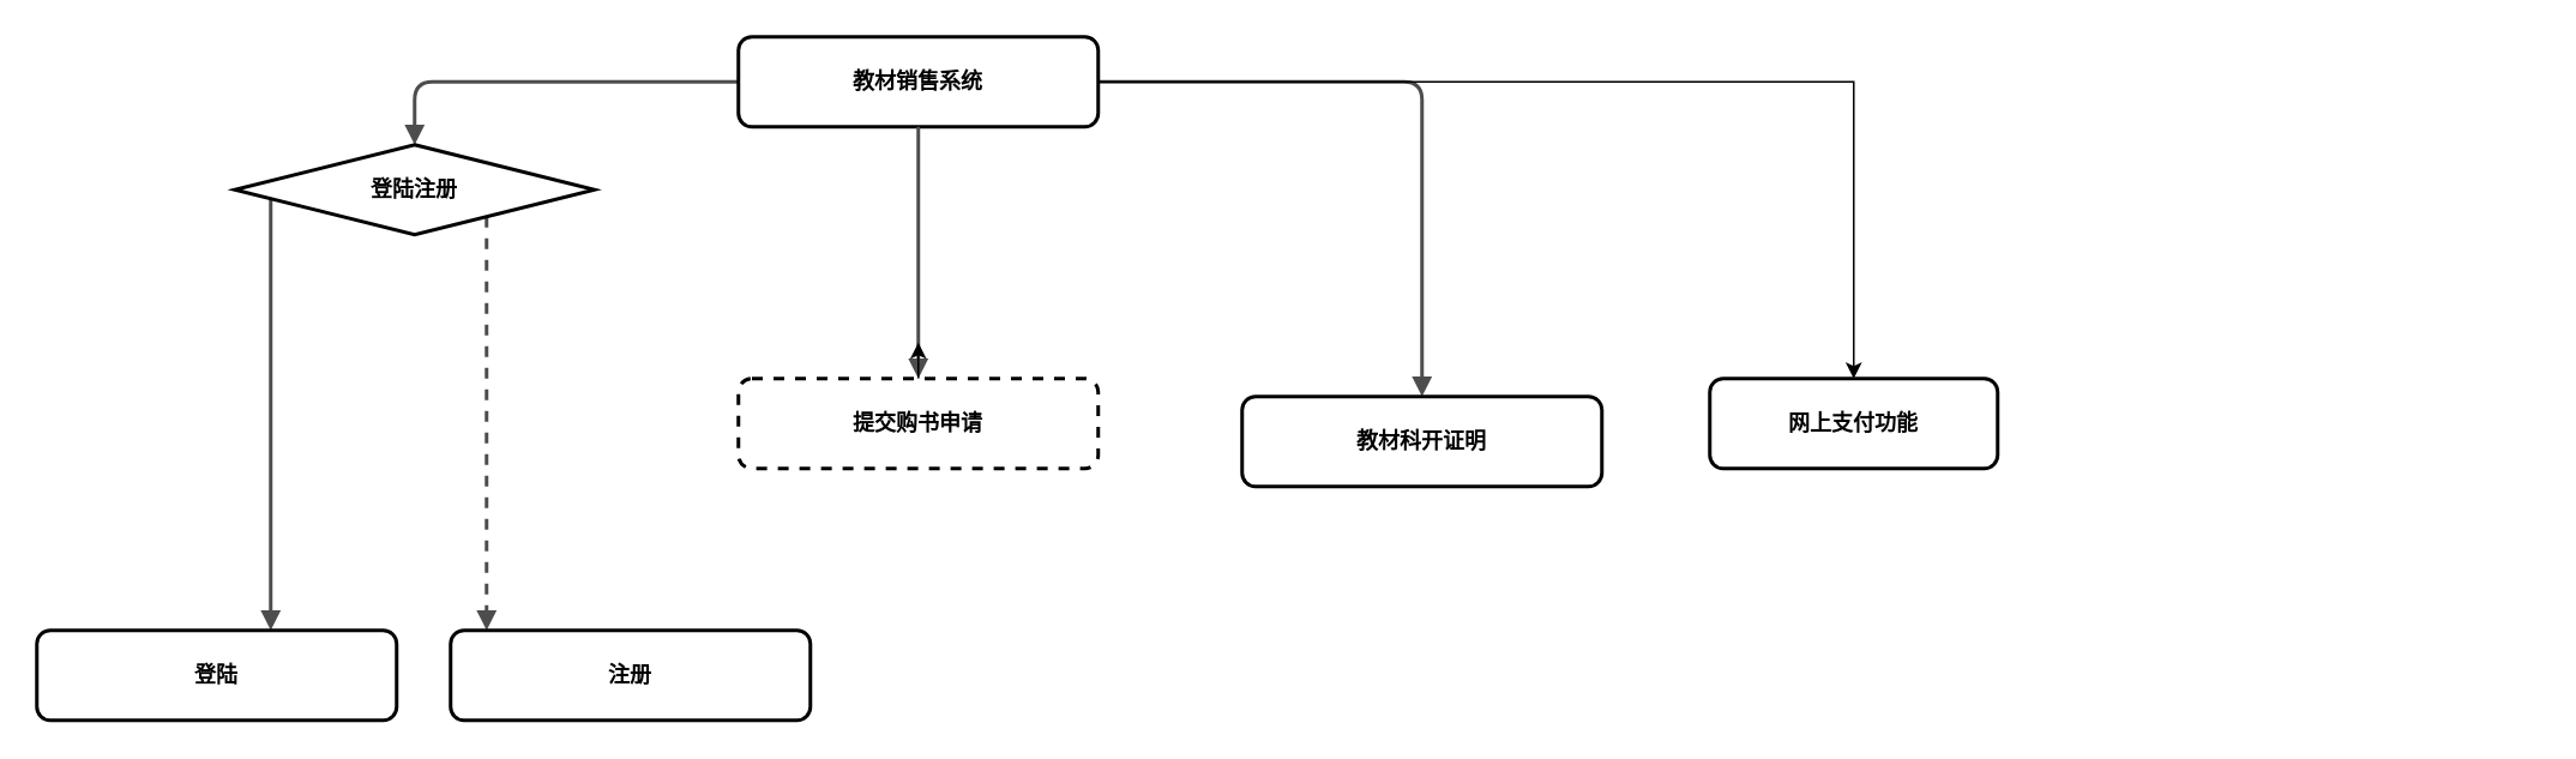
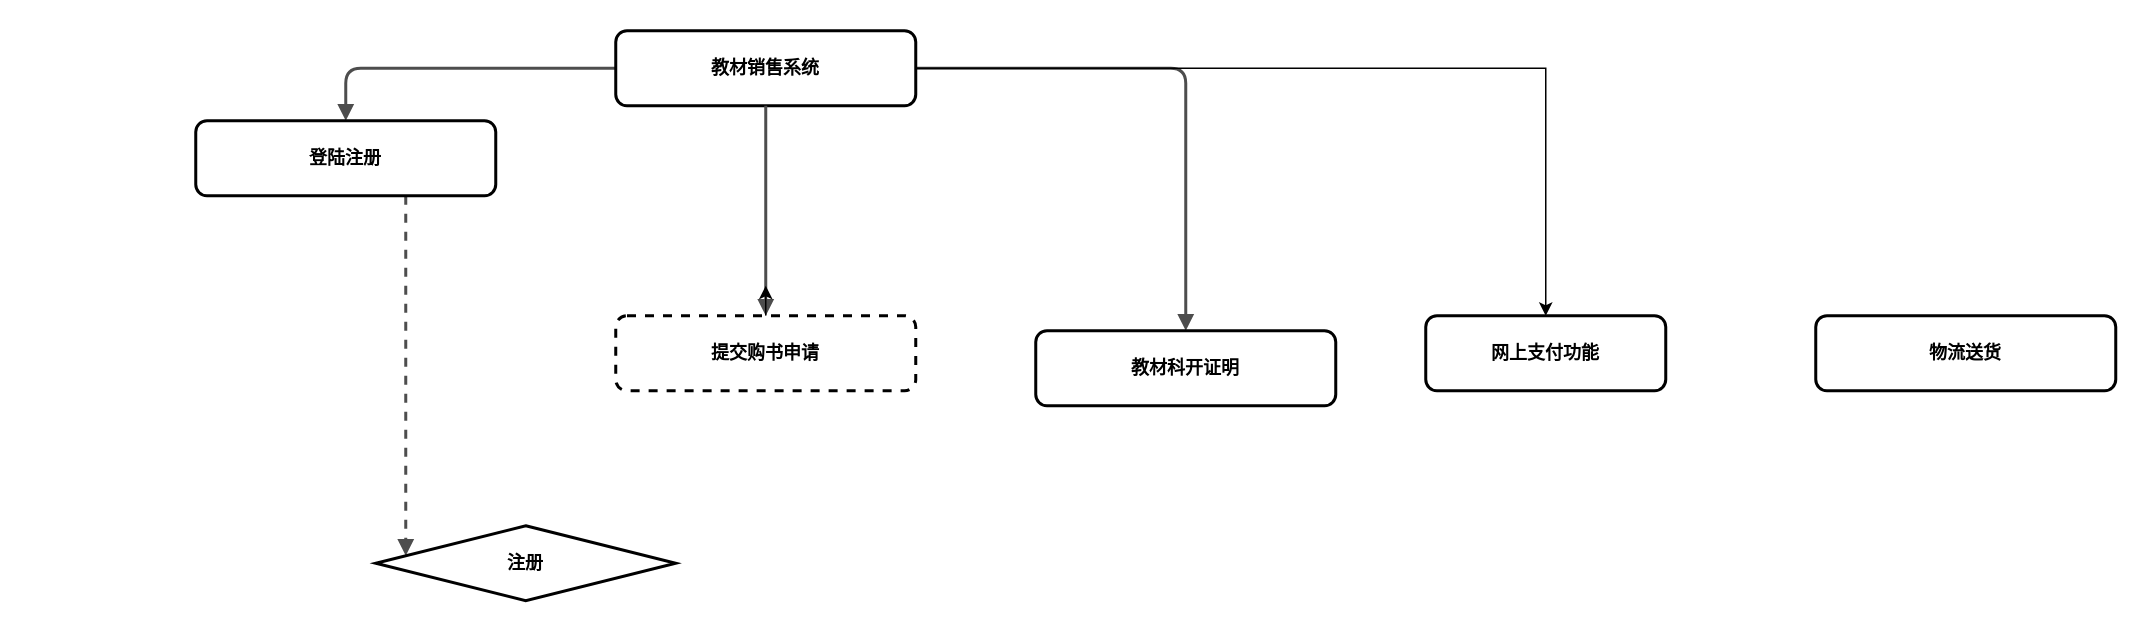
- <mxCell id="7" value="登陆注册" style="rhombus;whiteSpace=wrap;html=1;shadow=0;comic=0;strokeWidth=2;fontFamily=Verdana;align=center;fontSize=12;fontStyle=1;" parent="1" vertex="1"><mxGeometry x="130" y="80" width="200" height="50" as="geometry" /></mxCell>
+ <mxCell id="7" value="登陆注册" style="whiteSpace=wrap;html=1;rounded=1;shadow=0;comic=0;strokeWidth=2;fontFamily=Verdana;align=center;fontSize=12;fontStyle=1" parent="1" vertex="1"><mxGeometry x="130" y="80" width="200" height="50" as="geometry" /></mxCell>
- <mxCell id="5" value="" style="edgeStyle=orthogonalEdgeStyle;rounded=1;html=1;labelBackgroundColor=none;endArrow=block;endFill=1;strokeColor=#4D4D4D;strokeWidth=2;fontFamily=Verdana;fontSize=12;fontStyle=1;" parent="1" source="7" target="6" edge="1"><mxGeometry relative="1" as="geometry"><mxPoint x="100" y="330" as="targetPoint" /><Array as="points"><mxPoint x="150" y="300" /><mxPoint x="150" y="300" /></Array></mxGeometry></mxCell>
+ <mxCell id="16" value="物流送货" style="whiteSpace=wrap;html=1;rounded=1;shadow=0;comic=0;strokeWidth=2;fontFamily=Verdana;align=center;fontSize=12;fontStyle=1;direction=east;" vertex="1" parent="1"><mxGeometry x="1210" y="210" width="200" height="50" as="geometry" /></mxCell>
- <mxCell id="6" value="登陆" style="whiteSpace=wrap;html=1;rounded=1;shadow=0;comic=0;strokeWidth=2;fontFamily=Verdana;align=center;fontSize=12;fontStyle=1" parent="1" vertex="1"><mxGeometry x="20" y="350" width="200" height="50" as="geometry" /></mxCell>
- <mxCell id="8" value="注册" style="whiteSpace=wrap;html=1;rounded=1;shadow=0;comic=0;strokeWidth=2;fontFamily=Verdana;align=center;fontSize=12;fontStyle=1" parent="1" vertex="1"><mxGeometry x="250" y="350" width="200" height="50" as="geometry" /></mxCell>
+ <mxCell id="8" value="注册" style="rhombus;whiteSpace=wrap;html=1;shadow=0;comic=0;strokeWidth=2;fontFamily=Verdana;align=center;fontSize=12;fontStyle=1;" parent="1" vertex="1"><mxGeometry x="250" y="350" width="200" height="50" as="geometry" /></mxCell>
